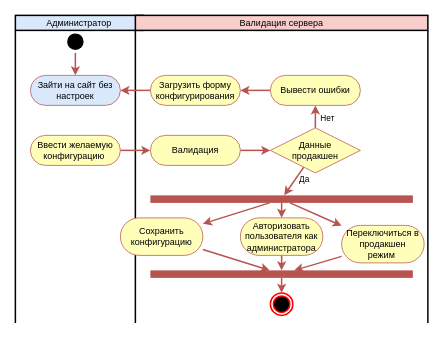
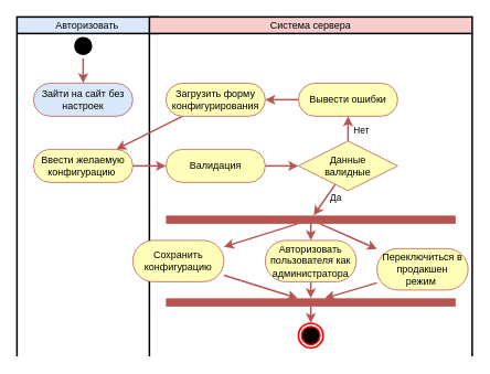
- <mxCell id="2" value="Администратор" style="rounded=0;whiteSpace=wrap;html=1;fillColor=#dae8fc;strokeWidth=2;strokeColor=#000000;" vertex="1" parent="1"><mxGeometry x="20" y="20" width="170" height="20" as="geometry" /></mxCell>
+ <mxCell id="2" value="Авторизовать" style="rounded=0;whiteSpace=wrap;html=1;fillColor=#dae8fc;strokeWidth=2;strokeColor=#000000;" vertex="1" parent="1"><mxGeometry x="20" y="20" width="170" height="20" as="geometry" /></mxCell>
- <mxCell id="6" value="Валидация сервера" style="rounded=0;whiteSpace=wrap;html=1;fillColor=#f8cecc;strokeWidth=2;strokeColor=#000000;" vertex="1" parent="1"><mxGeometry x="180" y="20" width="390" height="20" as="geometry" /></mxCell>
+ <mxCell id="6" value="Система сервера" style="rounded=0;whiteSpace=wrap;html=1;fillColor=#f8cecc;strokeWidth=2;strokeColor=#000000;" vertex="1" parent="1"><mxGeometry x="180" y="20" width="390" height="20" as="geometry" /></mxCell>
- <mxCell id="11" style="rounded=0;orthogonalLoop=1;jettySize=auto;html=1;strokeWidth=2;fillColor=#f8cecc;strokeColor=#b85450;" edge="1" parent="1" source="5" target="4"><mxGeometry relative="1" as="geometry"><mxPoint x="150" y="145" as="sourcePoint" /><mxPoint x="190" y="155" as="targetPoint" /></mxGeometry></mxCell>
+ <mxCell id="11" style="rounded=0;orthogonalLoop=1;jettySize=auto;html=1;strokeWidth=2;fillColor=#f8cecc;strokeColor=#b85450;" edge="1" parent="1" source="5" target="10"><mxGeometry relative="1" as="geometry"><mxPoint x="150" y="145" as="sourcePoint" /><mxPoint x="190" y="155" as="targetPoint" /></mxGeometry></mxCell>
- <mxCell id="18" value="Данные &lt;br&gt;продакшен" style="rhombus;whiteSpace=wrap;html=1;comic=0;strokeWidth=1;fillColor=#ffffb9;strokeColor=#B85450;" vertex="1" parent="1"><mxGeometry x="360" y="170" width="120" height="60" as="geometry" /></mxCell>
+ <mxCell id="18" value="Данные &lt;br&gt;валидные" style="rhombus;whiteSpace=wrap;html=1;comic=0;strokeWidth=1;fillColor=#ffffb9;strokeColor=#B85450;" vertex="1" parent="1"><mxGeometry x="360" y="170" width="120" height="60" as="geometry" /></mxCell>
